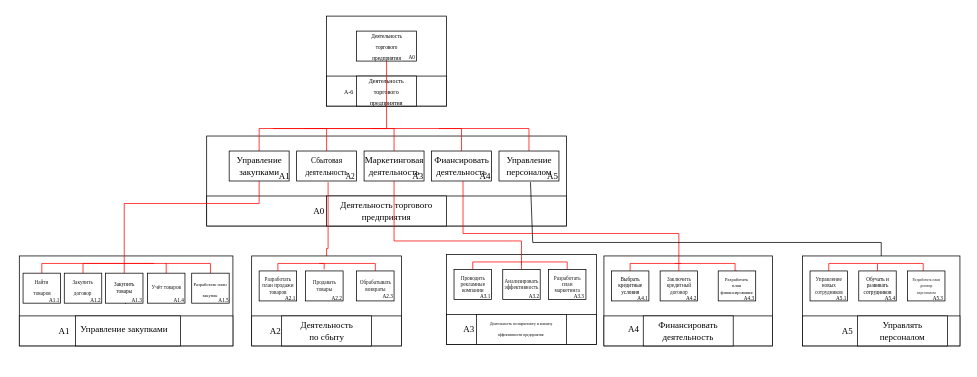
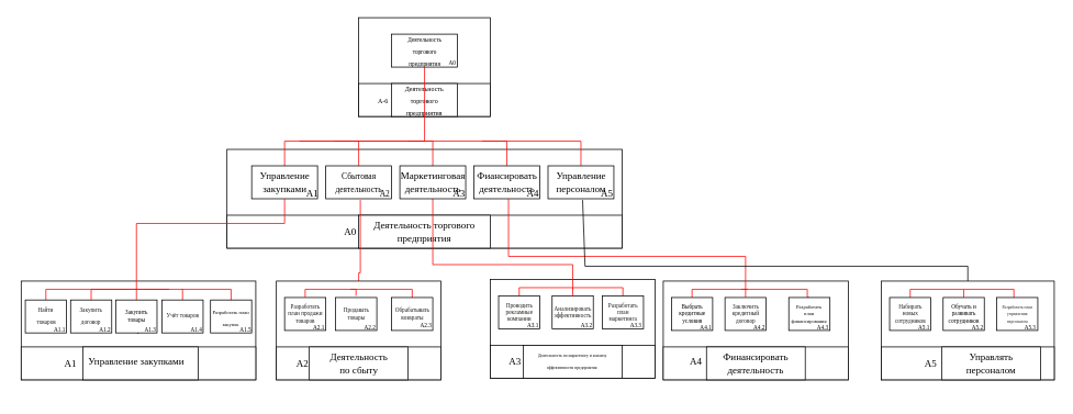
- <mxCell id="137" value="&lt;div style=&quot;&quot;&gt;&lt;span style=&quot;color: rgb(29, 29, 27); text-align: left; background-color: rgb(255, 255, 255);&quot;&gt;&lt;font&gt;Управление новых сотрудников&lt;/font&gt;&lt;/span&gt;&lt;/div&gt;" style="text;html=1;align=center;verticalAlign=middle;whiteSpace=wrap;rounded=0;fontSize=7;fontFamily=Times New Roman;" parent="134" vertex="1"><mxGeometry x="2.5" y="5" width="45" height="30" as="geometry" /></mxCell>
+ <mxCell id="137" value="&lt;div style=&quot;&quot;&gt;&lt;span style=&quot;color: rgb(29, 29, 27); text-align: left; background-color: rgb(255, 255, 255);&quot;&gt;&lt;font&gt;Набирать новых сотрудников&lt;/font&gt;&lt;/span&gt;&lt;/div&gt;" style="text;html=1;align=center;verticalAlign=middle;whiteSpace=wrap;rounded=0;fontSize=7;fontFamily=Times New Roman;" parent="134" vertex="1"><mxGeometry x="2.5" y="5" width="45" height="30" as="geometry" /></mxCell>
- <mxCell id="140" value="&lt;div style=&quot;&quot;&gt;&lt;span style=&quot;color: rgb(29, 29, 27); text-align: left; background-color: rgb(255, 255, 255);&quot;&gt;&lt;font style=&quot;font-size: 5px;&quot;&gt;Разработать план договор персоналом&lt;/font&gt;&lt;/span&gt;&lt;/div&gt;" style="text;html=1;align=center;verticalAlign=middle;whiteSpace=wrap;rounded=0;fontSize=7;fontFamily=Times New Roman;" parent="1" vertex="1"><mxGeometry x="1212.5" y="366" width="45" height="30" as="geometry" /></mxCell>
+ <mxCell id="140" value="&lt;div style=&quot;&quot;&gt;&lt;span style=&quot;color: rgb(29, 29, 27); text-align: left; background-color: rgb(255, 255, 255);&quot;&gt;&lt;font style=&quot;font-size: 5px;&quot;&gt;Разработать план управления персоналом&lt;/font&gt;&lt;/span&gt;&lt;/div&gt;" style="text;html=1;align=center;verticalAlign=middle;whiteSpace=wrap;rounded=0;fontSize=7;fontFamily=Times New Roman;" parent="1" vertex="1"><mxGeometry x="1212.5" y="366" width="45" height="30" as="geometry" /></mxCell>
- <mxCell id="133" value="&lt;font style=&quot;font-size: 7px;&quot;&gt;А5.4&lt;/font&gt;" style="text;html=1;align=center;verticalAlign=middle;whiteSpace=wrap;rounded=0;fontFamily=Times New Roman;" parent="130" vertex="1"><mxGeometry x="12" y="20" width="60" height="30" as="geometry" /></mxCell>
+ <mxCell id="133" value="&lt;font style=&quot;font-size: 7px;&quot;&gt;А5.2&lt;/font&gt;" style="text;html=1;align=center;verticalAlign=middle;whiteSpace=wrap;rounded=0;fontFamily=Times New Roman;" parent="130" vertex="1"><mxGeometry x="12" y="20" width="60" height="30" as="geometry" /></mxCell>
